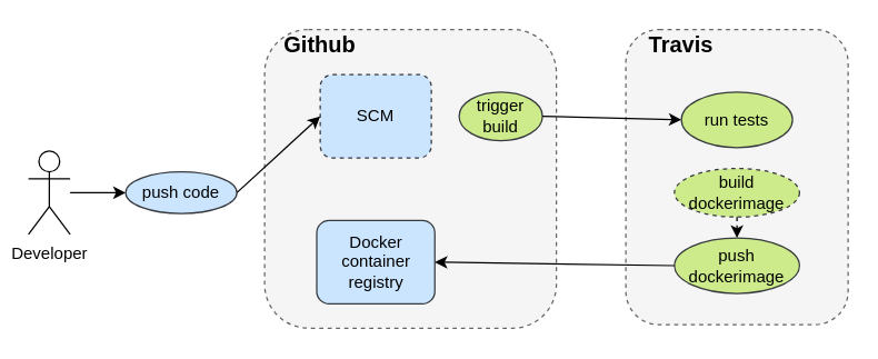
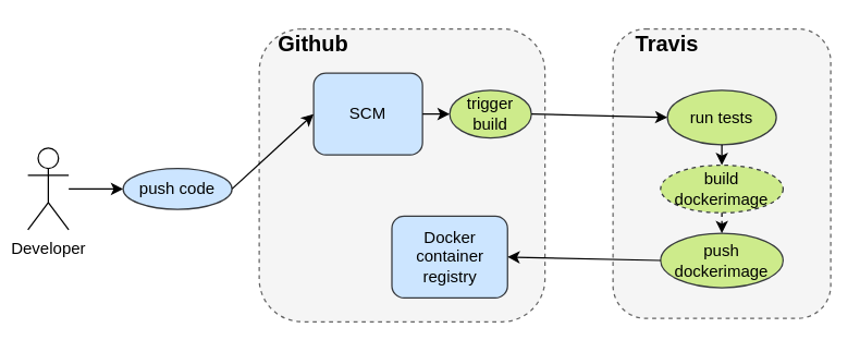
- <mxCell id="10" value="SCM" style="rounded=1;whiteSpace=wrap;html=1;fillColor=#cce5ff;strokeColor=#36393d;dashed=1;" vertex="1" parent="1"><mxGeometry x="230" y="53" width="80" height="60" as="geometry" /></mxCell>
+ <mxCell id="10" value="SCM" style="rounded=1;whiteSpace=wrap;html=1;fillColor=#cce5ff;strokeColor=#36393d;" vertex="1" parent="1"><mxGeometry x="230" y="53" width="80" height="60" as="geometry" /></mxCell>
+ <mxCell id="14" value="" style="endArrow=classic;html=1;exitX=1;exitY=0.5;exitDx=0;exitDy=0;entryX=0;entryY=0.5;entryDx=0;entryDy=0;" edge="1" parent="1" source="10" target="8"><mxGeometry width="50" height="50" relative="1" as="geometry"><mxPoint x="410" y="303" as="sourcePoint" /><mxPoint x="460" y="253" as="targetPoint" /></mxGeometry></mxCell>
+ <mxCell id="18" value="" style="endArrow=classic;html=1;exitX=0.5;exitY=1;exitDx=0;exitDy=0;entryX=0.5;entryY=0;entryDx=0;entryDy=0;" edge="1" parent="1" source="16" target="5"><mxGeometry width="50" height="50" relative="1" as="geometry"><mxPoint x="370" y="305.5" as="sourcePoint" /><mxPoint x="420" y="255.5" as="targetPoint" /></mxGeometry></mxCell>
- <mxCell id="11" value="Docker container registry" style="rounded=1;whiteSpace=wrap;html=1;fillColor=#cce5ff;strokeColor=#36393d;" vertex="1" parent="1"><mxGeometry x="227.5" y="158" width="85" height="60" as="geometry" /></mxCell>
+ <mxCell id="11" value="Docker container registry" style="rounded=1;whiteSpace=wrap;html=1;fillColor=#cce5ff;strokeColor=#36393d;" vertex="1" parent="1"><mxGeometry x="287.5" y="158" width="85" height="60" as="geometry" /></mxCell>
